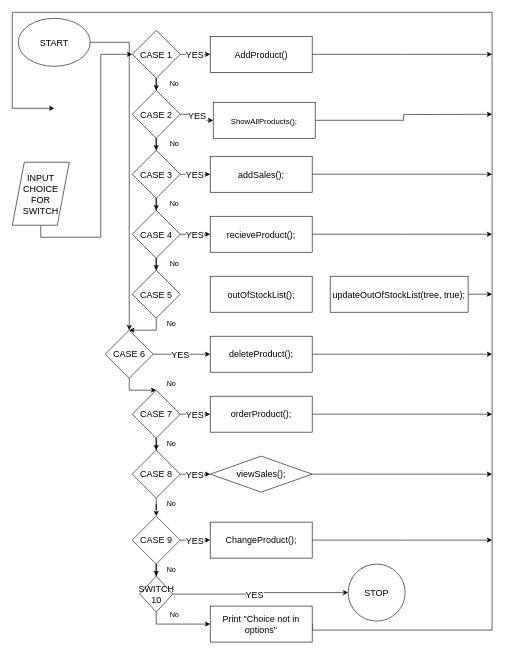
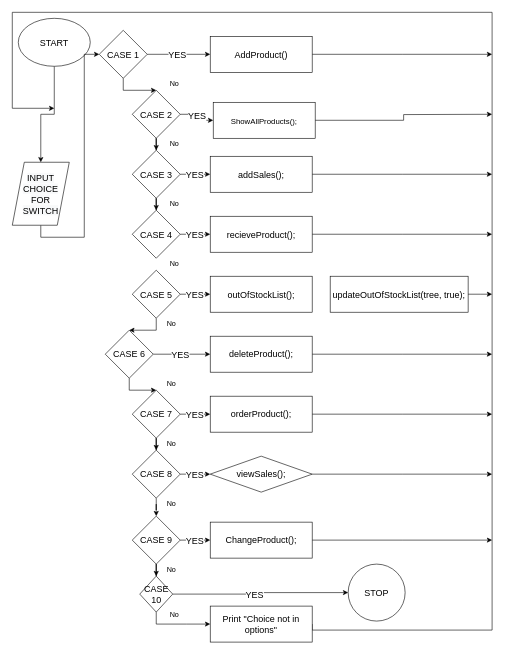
- <mxCell id="2" value="" style="edgeStyle=orthogonalEdgeStyle;rounded=0;orthogonalLoop=1;jettySize=auto;html=1;fontSize=15;" parent="1" source="3" target="40" edge="1"><mxGeometry relative="1" as="geometry" /></mxCell>
+ <mxCell id="2" value="" style="edgeStyle=orthogonalEdgeStyle;rounded=0;orthogonalLoop=1;jettySize=auto;html=1;fontSize=15;" parent="1" source="3" target="5" edge="1"><mxGeometry relative="1" as="geometry" /></mxCell>
- <mxCell id="16" value="CASE 1" style="rhombus;whiteSpace=wrap;html=1;fontSize=15;" parent="1" vertex="1"><mxGeometry x="220" y="50" width="80" height="80" as="geometry" /></mxCell>
+ <mxCell id="16" value="CASE 1" style="rhombus;whiteSpace=wrap;html=1;fontSize=15;" parent="1" vertex="1"><mxGeometry x="165" y="50" width="80" height="80" as="geometry" /></mxCell>
- <mxCell id="9" style="edgeStyle=orthogonalEdgeStyle;rounded=0;orthogonalLoop=1;jettySize=auto;html=1;entryX=0.5;entryY=0;entryDx=0;entryDy=0;fontSize=15;" parent="1" source="31" target="36" edge="1"><mxGeometry relative="1" as="geometry" /></mxCell>
+ <mxCell id="34" style="edgeStyle=orthogonalEdgeStyle;rounded=0;orthogonalLoop=1;jettySize=auto;html=1;exitX=1;exitY=0.5;exitDx=0;exitDy=0;entryX=0;entryY=0.5;entryDx=0;entryDy=0;fontSize=15;" parent="1" source="36" target="37" edge="1"><mxGeometry relative="1" as="geometry" /></mxCell>
+ <mxCell id="35" value="YES" style="edgeLabel;html=1;align=center;verticalAlign=middle;resizable=0;points=[];fontSize=15;" parent="34" vertex="1" connectable="0"><mxGeometry x="-0.075" relative="1" as="geometry"><mxPoint as="offset" /></mxGeometry></mxCell>
- <mxCell id="58" value="&lt;span&gt;SWITCH 10&lt;/span&gt;" style="rhombus;whiteSpace=wrap;html=1;fontSize=15;" parent="1" vertex="1"><mxGeometry x="232.5" y="960" width="55" height="60" as="geometry" /></mxCell>
+ <mxCell id="58" value="&lt;span&gt;CASE 10&lt;/span&gt;" style="rhombus;whiteSpace=wrap;html=1;fontSize=15;" parent="1" vertex="1"><mxGeometry x="232.5" y="960" width="55" height="60" as="geometry" /></mxCell>
